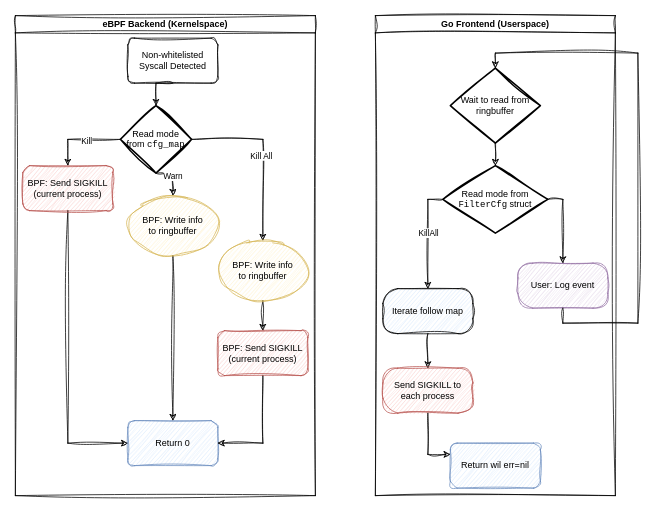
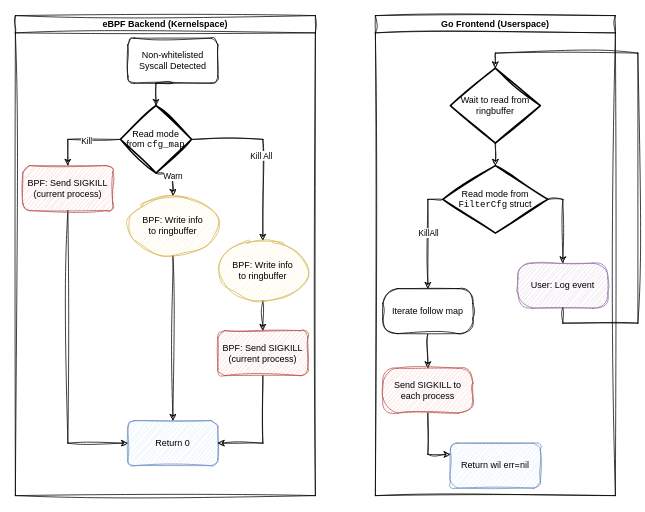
- <mxCell id="27" value="Iterate follow map" style="rounded=1;whiteSpace=wrap;html=1;arcSize=33;sketch=1;curveFitting=1;jiggle=2;fillColor=#dae8fc;" vertex="1" parent="20"><mxGeometry x="10" y="364" width="120" height="60" as="geometry" /></mxCell>
+ <mxCell id="27" value="Iterate follow map" style="rounded=1;whiteSpace=wrap;html=1;arcSize=33;sketch=1;curveFitting=1;jiggle=2;" vertex="1" parent="20"><mxGeometry x="10" y="364" width="120" height="60" as="geometry" /></mxCell>
